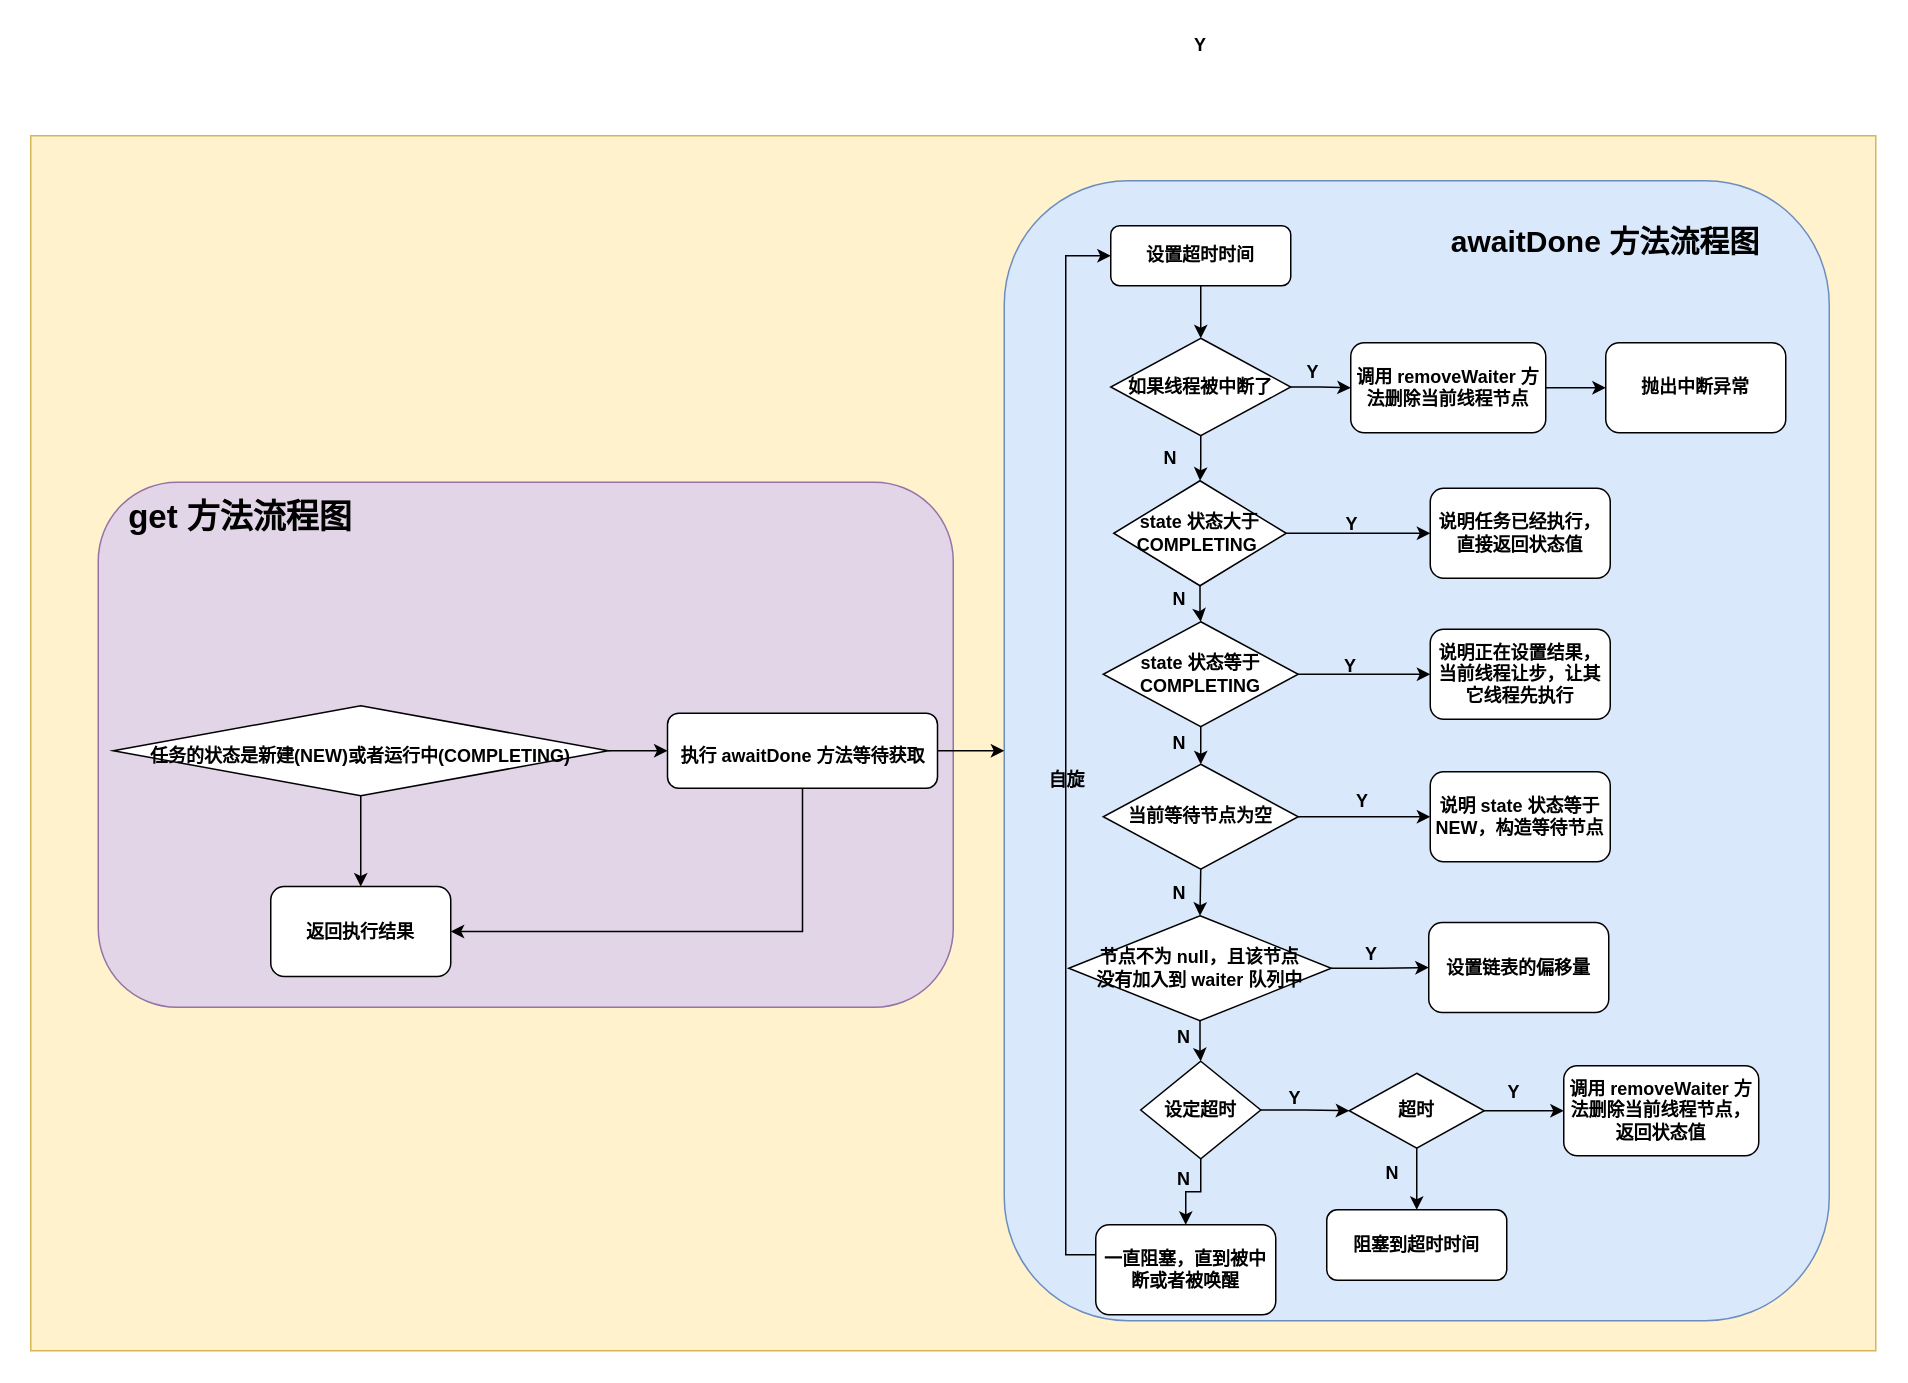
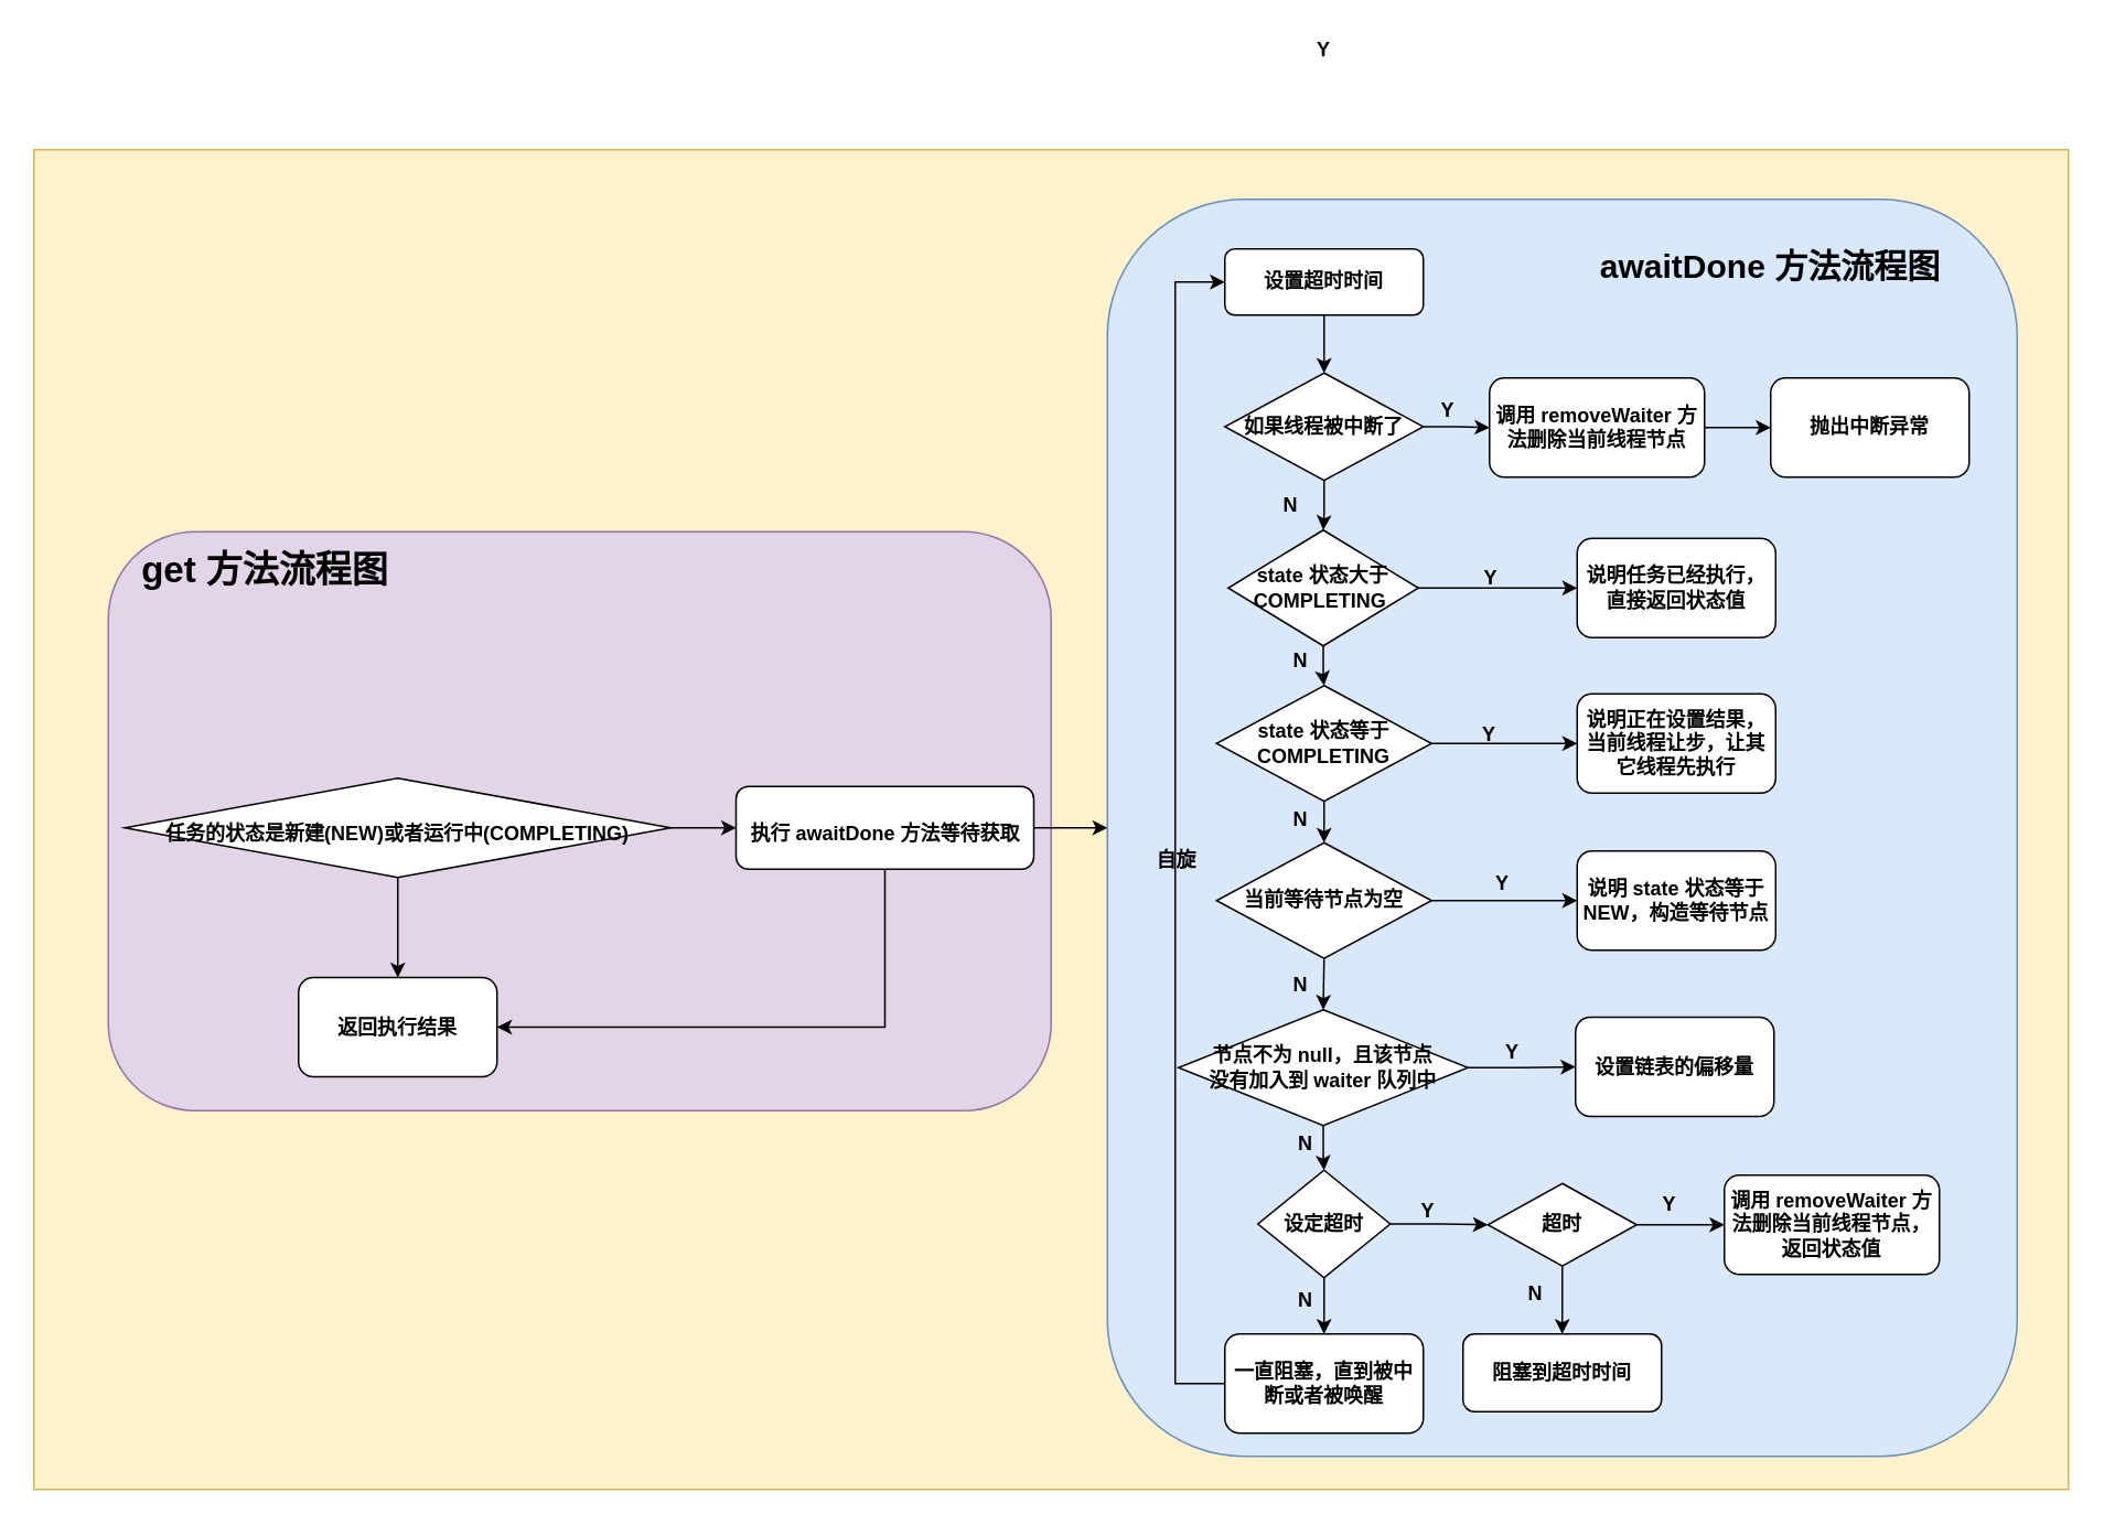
- <mxCell id="38" value="一直阻塞，直到被中断或者被唤醒" style="rounded=1;whiteSpace=wrap;html=1;fontStyle=1" parent="1" vertex="1"><mxGeometry x="730" y="816" width="120" height="60" as="geometry" /></mxCell>
+ <mxCell id="38" value="一直阻塞，直到被中断或者被唤醒" style="rounded=1;whiteSpace=wrap;html=1;fontStyle=1" parent="1" vertex="1"><mxGeometry x="740" y="806" width="120" height="60" as="geometry" /></mxCell>
